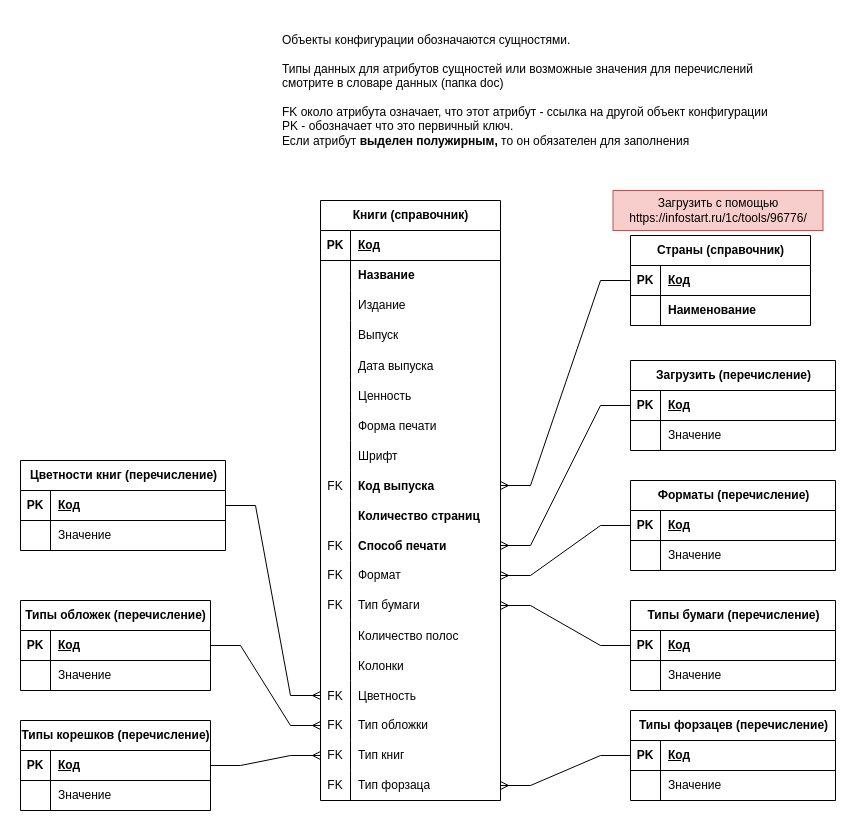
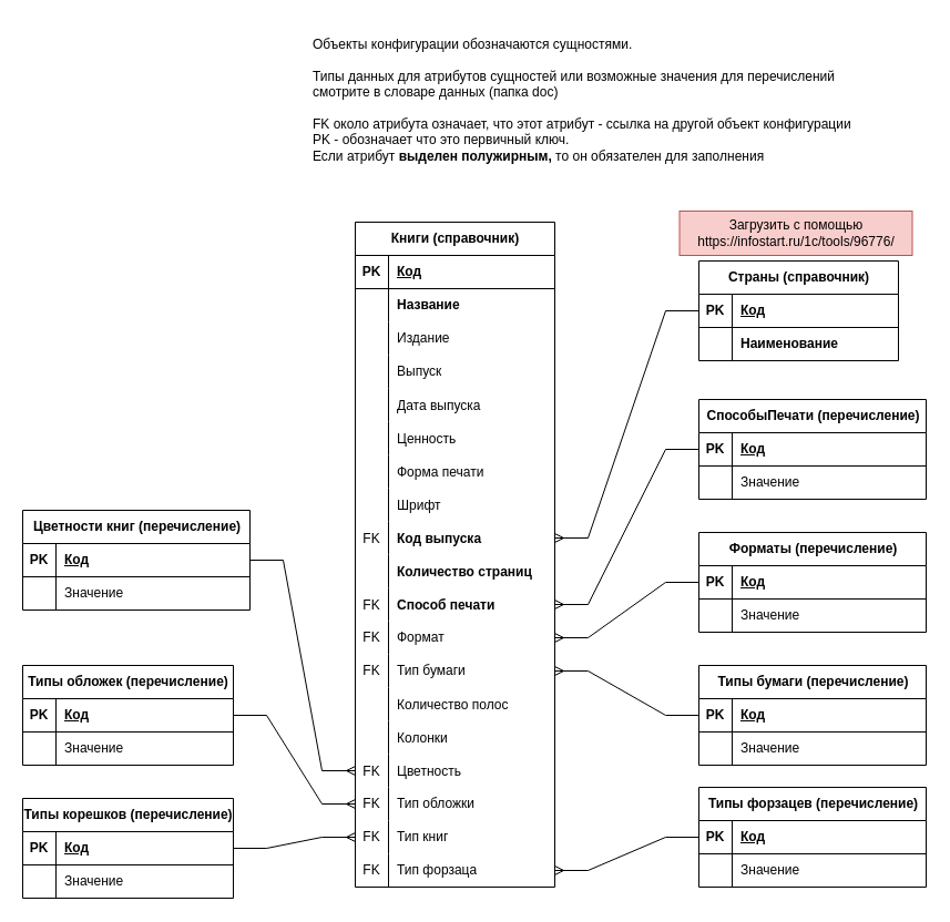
- <mxCell id="70" value="Загрузить (перечисление)" style="shape=table;startSize=30;container=1;collapsible=1;childLayout=tableLayout;fixedRows=1;rowLines=0;fontStyle=1;align=center;resizeLast=1;html=1;" vertex="1" parent="1"><mxGeometry x="630" y="360" width="205" height="90" as="geometry" /></mxCell>
+ <mxCell id="70" value="СпособыПечати (перечисление)" style="shape=table;startSize=30;container=1;collapsible=1;childLayout=tableLayout;fixedRows=1;rowLines=0;fontStyle=1;align=center;resizeLast=1;html=1;" vertex="1" parent="1"><mxGeometry x="630" y="360" width="205" height="90" as="geometry" /></mxCell>
